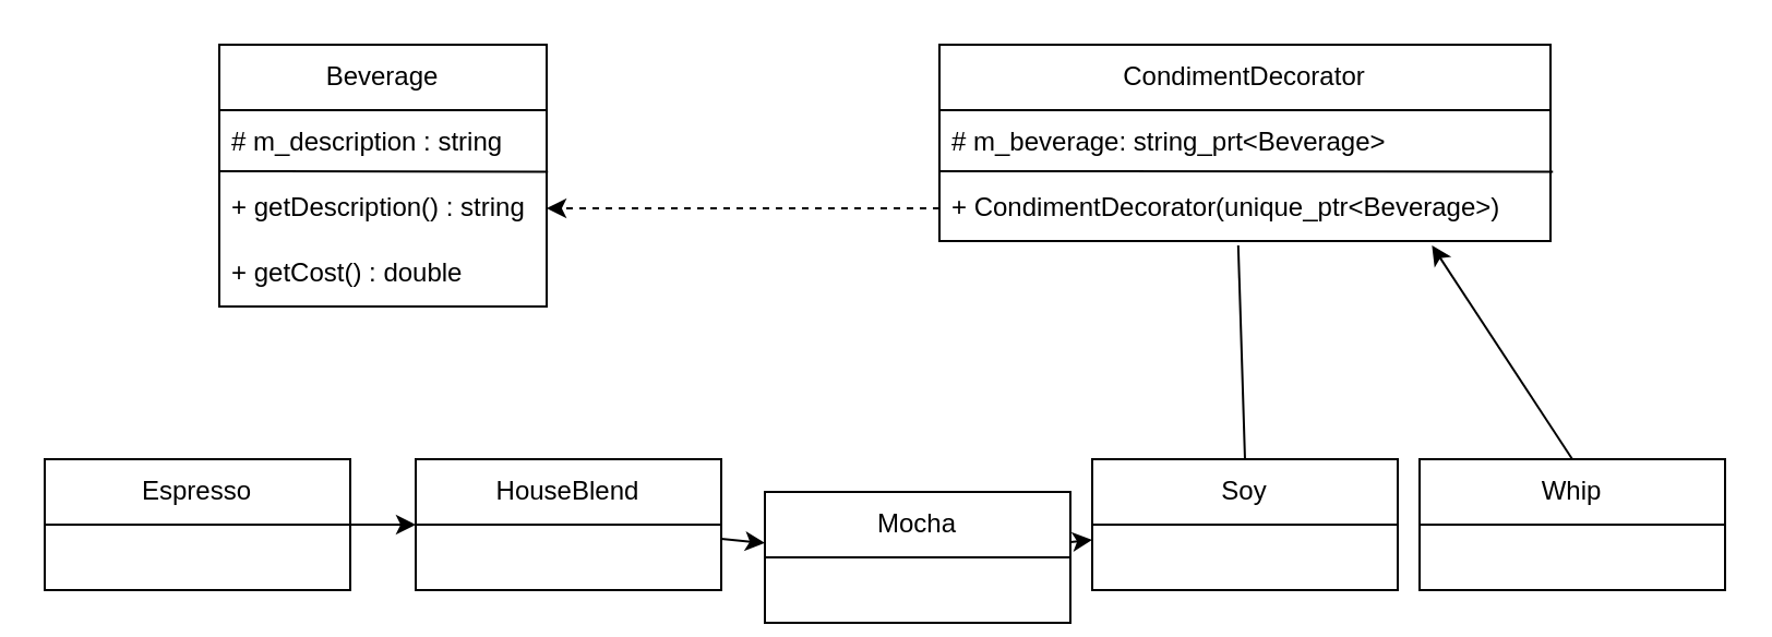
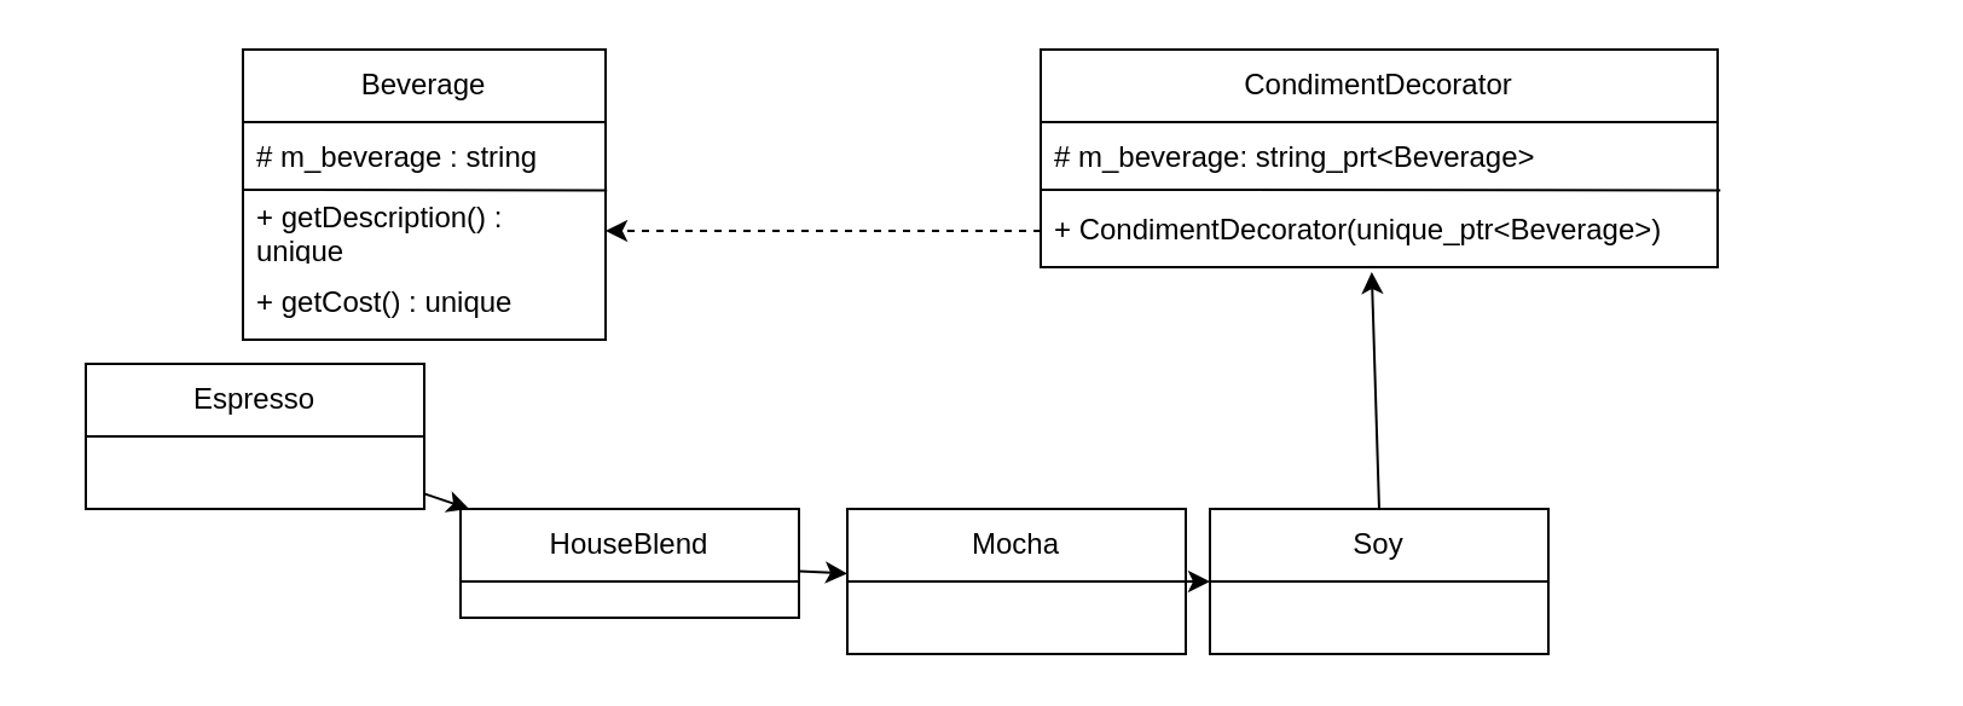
- <mxCell id="3" value="# m_description : string" style="text;strokeColor=none;fillColor=none;align=left;verticalAlign=middle;spacingLeft=4;spacingRight=4;overflow=hidden;points=[[0,0.5],[1,0.5]];portConstraint=eastwest;rotatable=0;whiteSpace=wrap;html=1;" vertex="1" parent="2"><mxGeometry y="30" width="150" height="30" as="geometry" /></mxCell>
+ <mxCell id="3" value="# m_beverage : string" style="text;strokeColor=none;fillColor=none;align=left;verticalAlign=middle;spacingLeft=4;spacingRight=4;overflow=hidden;points=[[0,0.5],[1,0.5]];portConstraint=eastwest;rotatable=0;whiteSpace=wrap;html=1;" vertex="1" parent="2"><mxGeometry y="30" width="150" height="30" as="geometry" /></mxCell>
- <mxCell id="4" value="+ getDescription() : string" style="text;strokeColor=none;fillColor=none;align=left;verticalAlign=middle;spacingLeft=4;spacingRight=4;overflow=hidden;points=[[0,0.5],[1,0.5]];portConstraint=eastwest;rotatable=0;whiteSpace=wrap;html=1;" vertex="1" parent="2"><mxGeometry y="60" width="150" height="30" as="geometry" /></mxCell>
+ <mxCell id="4" value="+ getDescription() : unique" style="text;strokeColor=none;fillColor=none;align=left;verticalAlign=middle;spacingLeft=4;spacingRight=4;overflow=hidden;points=[[0,0.5],[1,0.5]];portConstraint=eastwest;rotatable=0;whiteSpace=wrap;html=1;" vertex="1" parent="2"><mxGeometry y="60" width="150" height="30" as="geometry" /></mxCell>
- <mxCell id="13" style="edgeStyle=none;html=1;entryX=0.489;entryY=1.067;entryDx=0;entryDy=0;entryPerimeter=0;exitX=0.5;exitY=0;exitDx=0;exitDy=0;endArrow=none;" edge="1" parent="1" source="14" target="19"><mxGeometry relative="1" as="geometry"><mxPoint x="493.28" y="143.69" as="targetPoint" /></mxGeometry></mxCell>
+ <mxCell id="13" style="edgeStyle=none;html=1;entryX=0.489;entryY=1.067;entryDx=0;entryDy=0;entryPerimeter=0;exitX=0.5;exitY=0;exitDx=0;exitDy=0;" edge="1" parent="1" source="14" target="19"><mxGeometry relative="1" as="geometry"><mxPoint x="493.28" y="143.69" as="targetPoint" /></mxGeometry></mxCell>
- <mxCell id="5" value="+ getCost() : double" style="text;strokeColor=none;fillColor=none;align=left;verticalAlign=middle;spacingLeft=4;spacingRight=4;overflow=hidden;points=[[0,0.5],[1,0.5]];portConstraint=eastwest;rotatable=0;whiteSpace=wrap;html=1;" vertex="1" parent="2"><mxGeometry y="90" width="150" height="30" as="geometry" /></mxCell>
+ <mxCell id="5" value="+ getCost() : unique" style="text;strokeColor=none;fillColor=none;align=left;verticalAlign=middle;spacingLeft=4;spacingRight=4;overflow=hidden;points=[[0,0.5],[1,0.5]];portConstraint=eastwest;rotatable=0;whiteSpace=wrap;html=1;" vertex="1" parent="2"><mxGeometry y="90" width="150" height="30" as="geometry" /></mxCell>
- <mxCell id="15" style="edgeStyle=none;html=1;entryX=0.806;entryY=1.067;entryDx=0;entryDy=0;exitX=0.5;exitY=0;exitDx=0;exitDy=0;entryPerimeter=0;" edge="1" parent="1" source="16" target="19"><mxGeometry relative="1" as="geometry"><mxPoint x="530" y="125" as="targetPoint" /></mxGeometry></mxCell>
- <mxCell id="8" value="Espresso" style="swimlane;fontStyle=0;childLayout=stackLayout;horizontal=1;startSize=30;horizontalStack=0;resizeParent=1;resizeParentMax=0;resizeLast=0;collapsible=1;marginBottom=0;whiteSpace=wrap;html=1;" vertex="1" parent="1"><mxGeometry x="20" y="210" width="140" height="60" as="geometry" /></mxCell>
+ <mxCell id="8" value="Espresso" style="swimlane;fontStyle=0;childLayout=stackLayout;horizontal=1;startSize=30;horizontalStack=0;resizeParent=1;resizeParentMax=0;resizeLast=0;collapsible=1;marginBottom=0;whiteSpace=wrap;html=1;" vertex="1" parent="1"><mxGeometry x="35" y="150" width="140" height="60" as="geometry" /></mxCell>
- <mxCell id="10" value="HouseBlend" style="swimlane;fontStyle=0;childLayout=stackLayout;horizontal=1;startSize=30;horizontalStack=0;resizeParent=1;resizeParentMax=0;resizeLast=0;collapsible=1;marginBottom=0;whiteSpace=wrap;html=1;" vertex="1" parent="1"><mxGeometry x="190" y="210" width="140" height="60" as="geometry" /></mxCell>
+ <mxCell id="10" value="HouseBlend" style="swimlane;fontStyle=0;childLayout=stackLayout;horizontal=1;startSize=30;horizontalStack=0;resizeParent=1;resizeParentMax=0;resizeLast=0;collapsible=1;marginBottom=0;whiteSpace=wrap;html=1;" vertex="1" parent="1"><mxGeometry x="190" y="210" width="140" height="45" as="geometry" /></mxCell>
- <mxCell id="16" value="Whip" style="swimlane;fontStyle=0;childLayout=stackLayout;horizontal=1;startSize=30;horizontalStack=0;resizeParent=1;resizeParentMax=0;resizeLast=0;collapsible=1;marginBottom=0;whiteSpace=wrap;html=1;" vertex="1" parent="1"><mxGeometry x="650" y="210" width="140" height="60" as="geometry" /></mxCell>
- <mxCell id="12" value="Mocha" style="swimlane;fontStyle=0;childLayout=stackLayout;horizontal=1;startSize=30;horizontalStack=0;resizeParent=1;resizeParentMax=0;resizeLast=0;collapsible=1;marginBottom=0;whiteSpace=wrap;html=1;" vertex="1" parent="1"><mxGeometry x="350" y="225" width="140" height="60" as="geometry" /></mxCell>
+ <mxCell id="12" value="Mocha" style="swimlane;fontStyle=0;childLayout=stackLayout;horizontal=1;startSize=30;horizontalStack=0;resizeParent=1;resizeParentMax=0;resizeLast=0;collapsible=1;marginBottom=0;whiteSpace=wrap;html=1;" vertex="1" parent="1"><mxGeometry x="350" y="210" width="140" height="60" as="geometry" /></mxCell>
